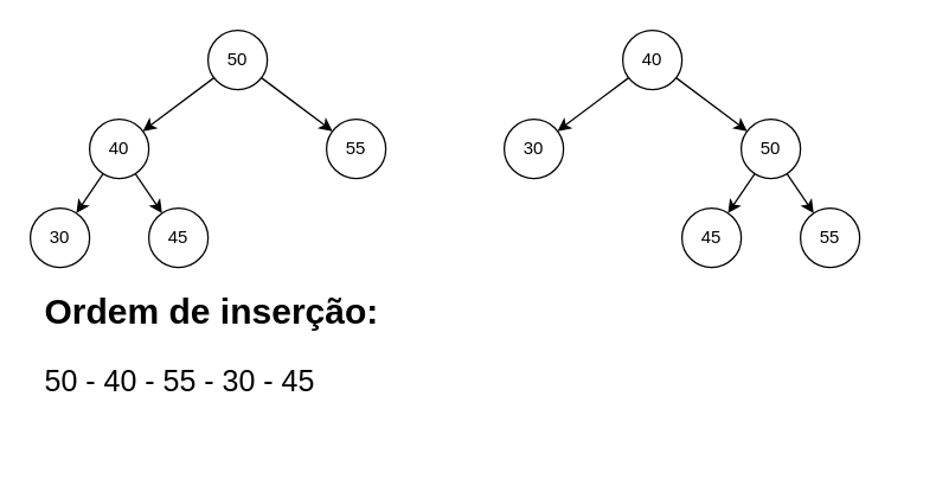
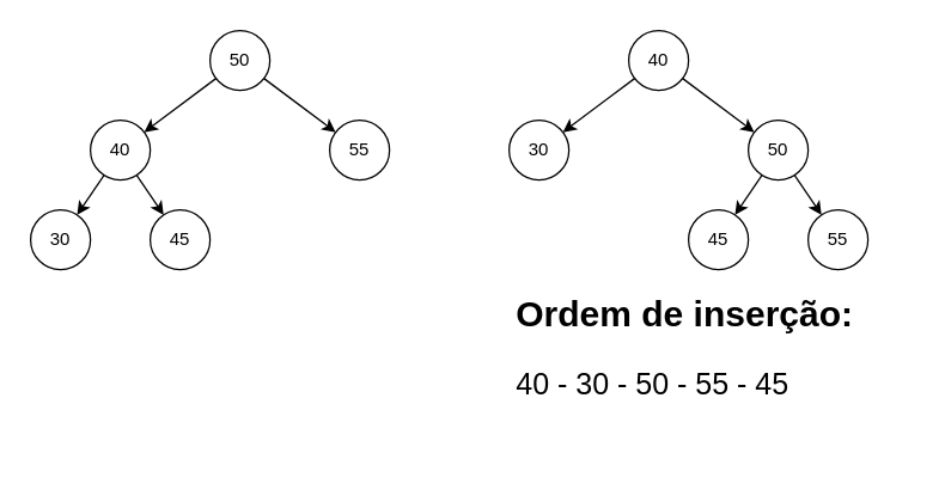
- <mxCell id="20" value="&lt;h1&gt;Ordem de inserção:&lt;/h1&gt;&lt;p style=&quot;font-size: 20px&quot;&gt;50 - 40 - 55 - 30 - 45&amp;nbsp;&lt;/p&gt;" style="text;html=1;strokeColor=none;fillColor=none;spacing=5;spacingTop=-20;whiteSpace=wrap;overflow=hidden;rounded=0;" vertex="1" parent="1"><mxGeometry x="25" y="190" width="270" height="120" as="geometry" /></mxCell>
+ <mxCell id="21" value="&lt;h1&gt;Ordem de inserção:&lt;/h1&gt;&lt;p style=&quot;font-size: 20px&quot;&gt;40 - 30 - 50 - 55 - 45&amp;nbsp;&lt;/p&gt;" style="text;html=1;strokeColor=none;fillColor=none;spacing=5;spacingTop=-20;whiteSpace=wrap;overflow=hidden;rounded=0;" vertex="1" parent="1"><mxGeometry x="340" y="190" width="270" height="120" as="geometry" /></mxCell>
